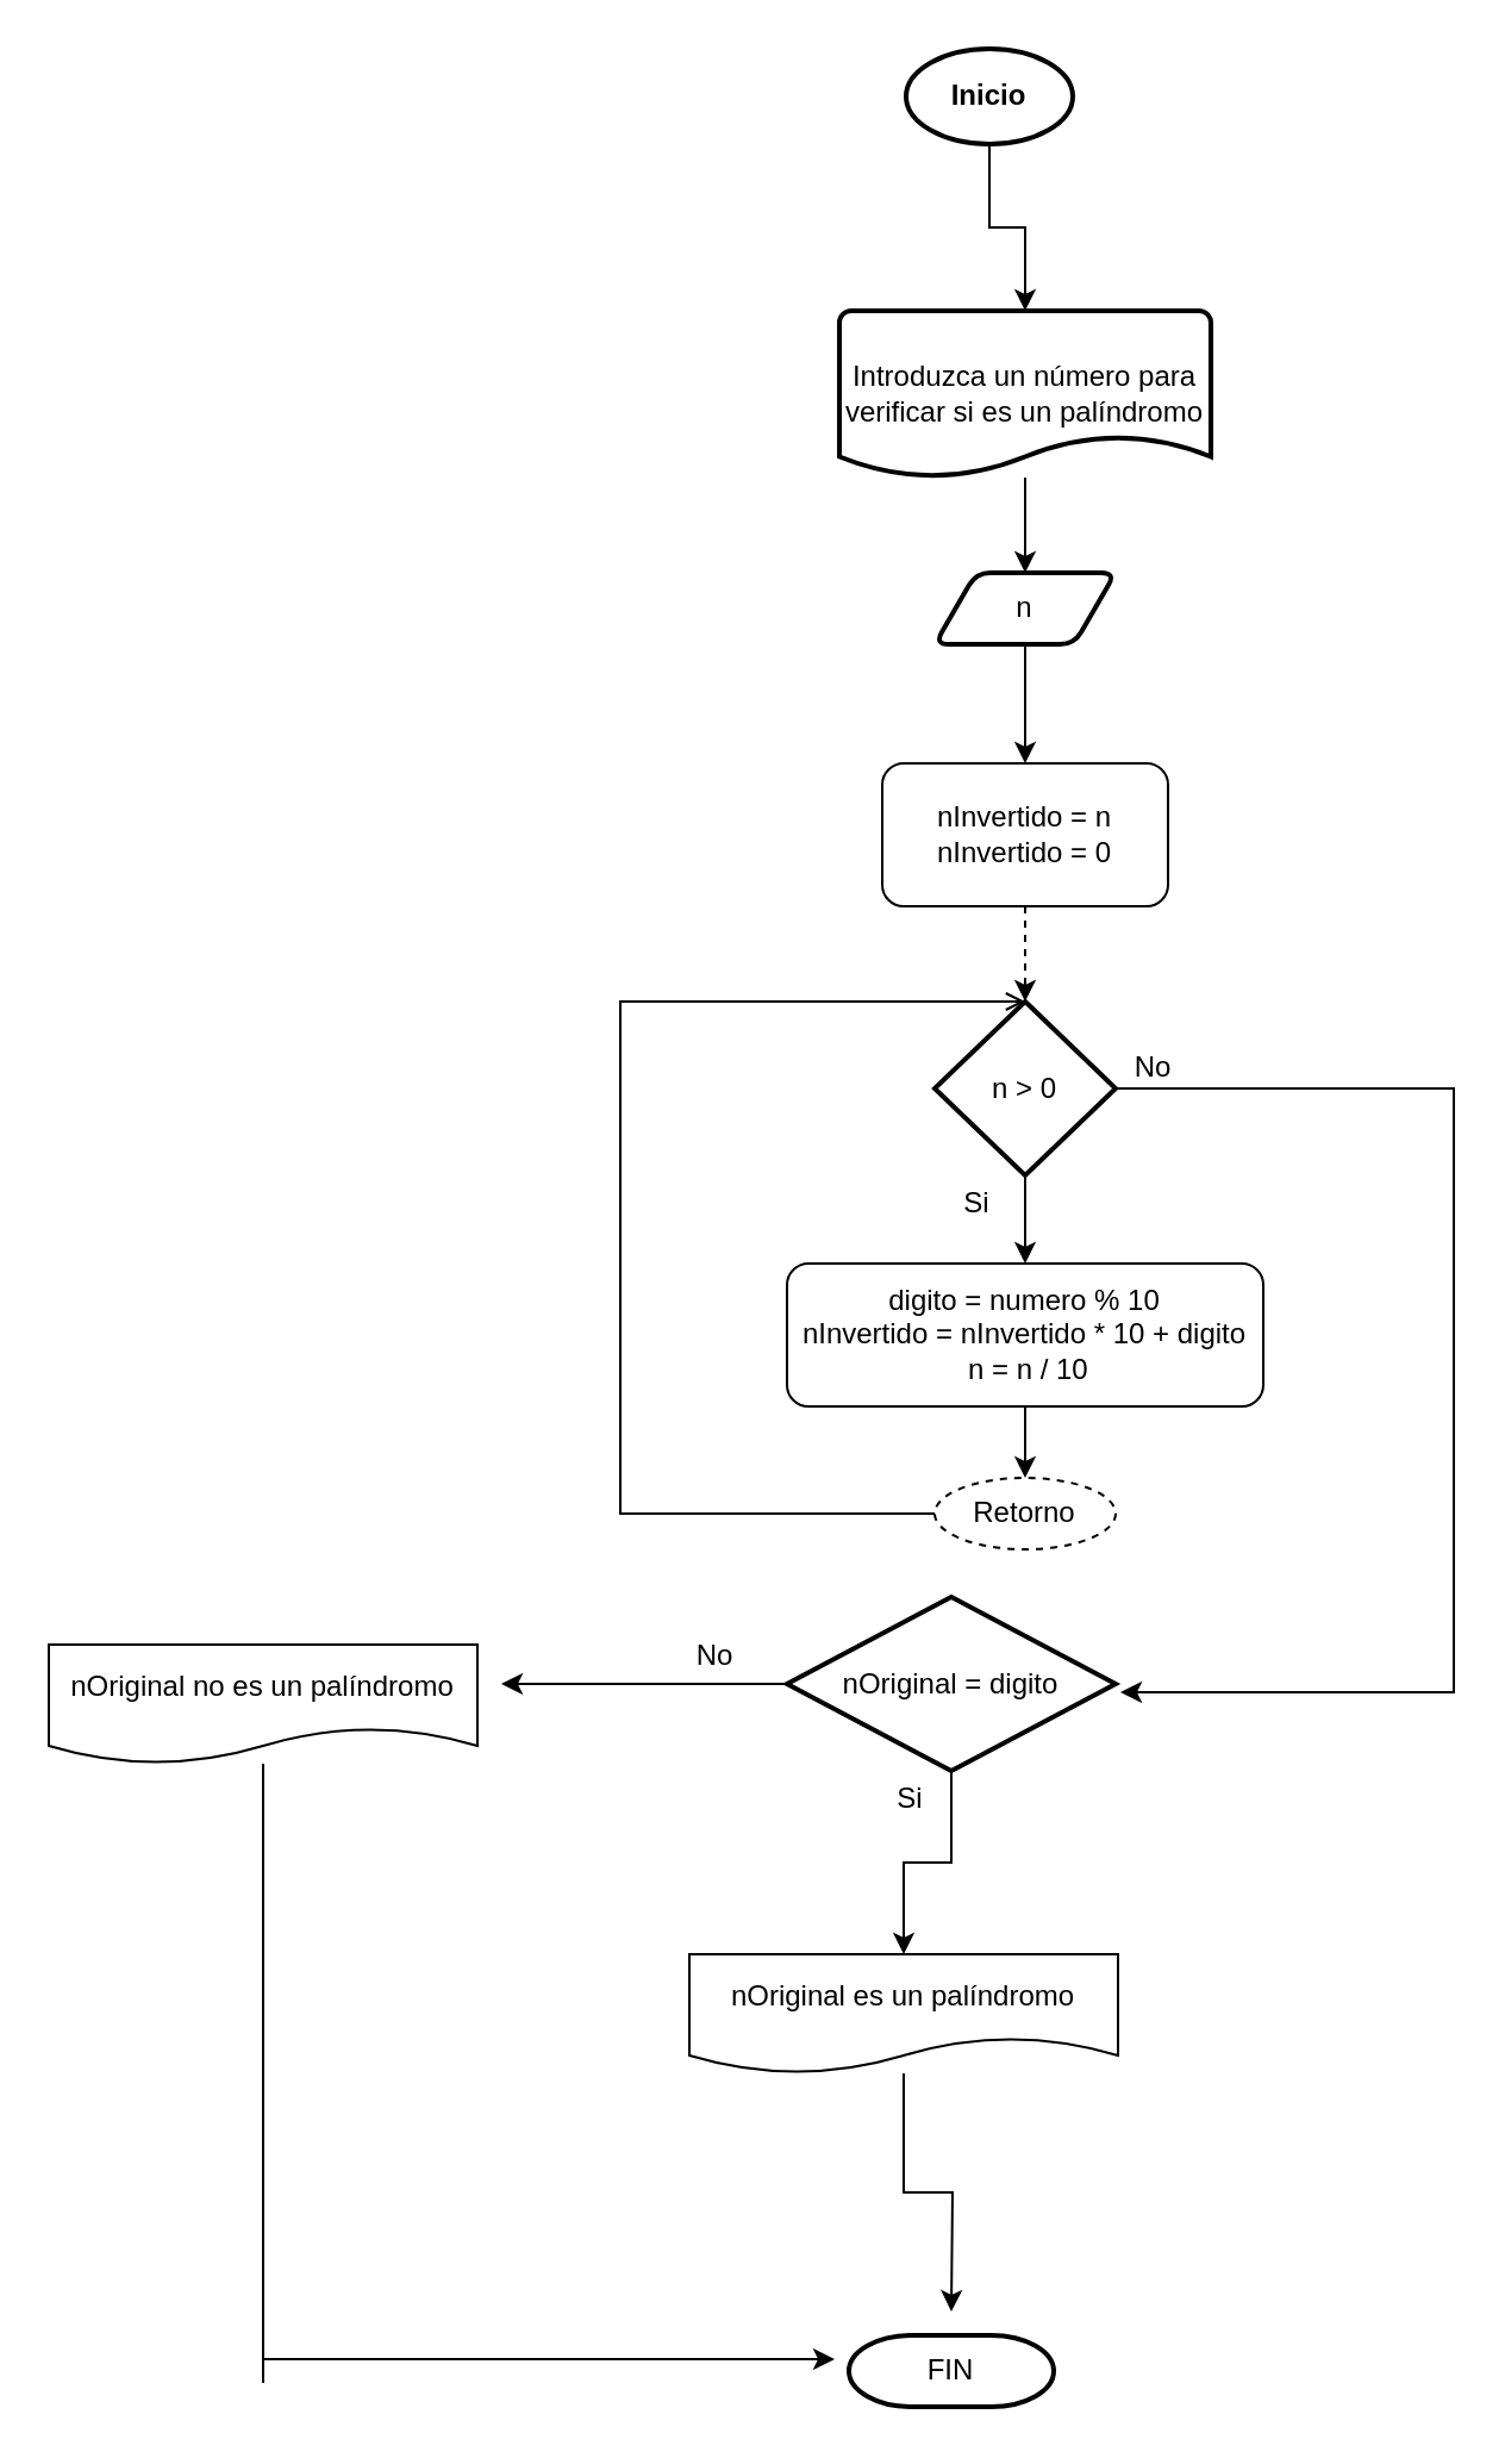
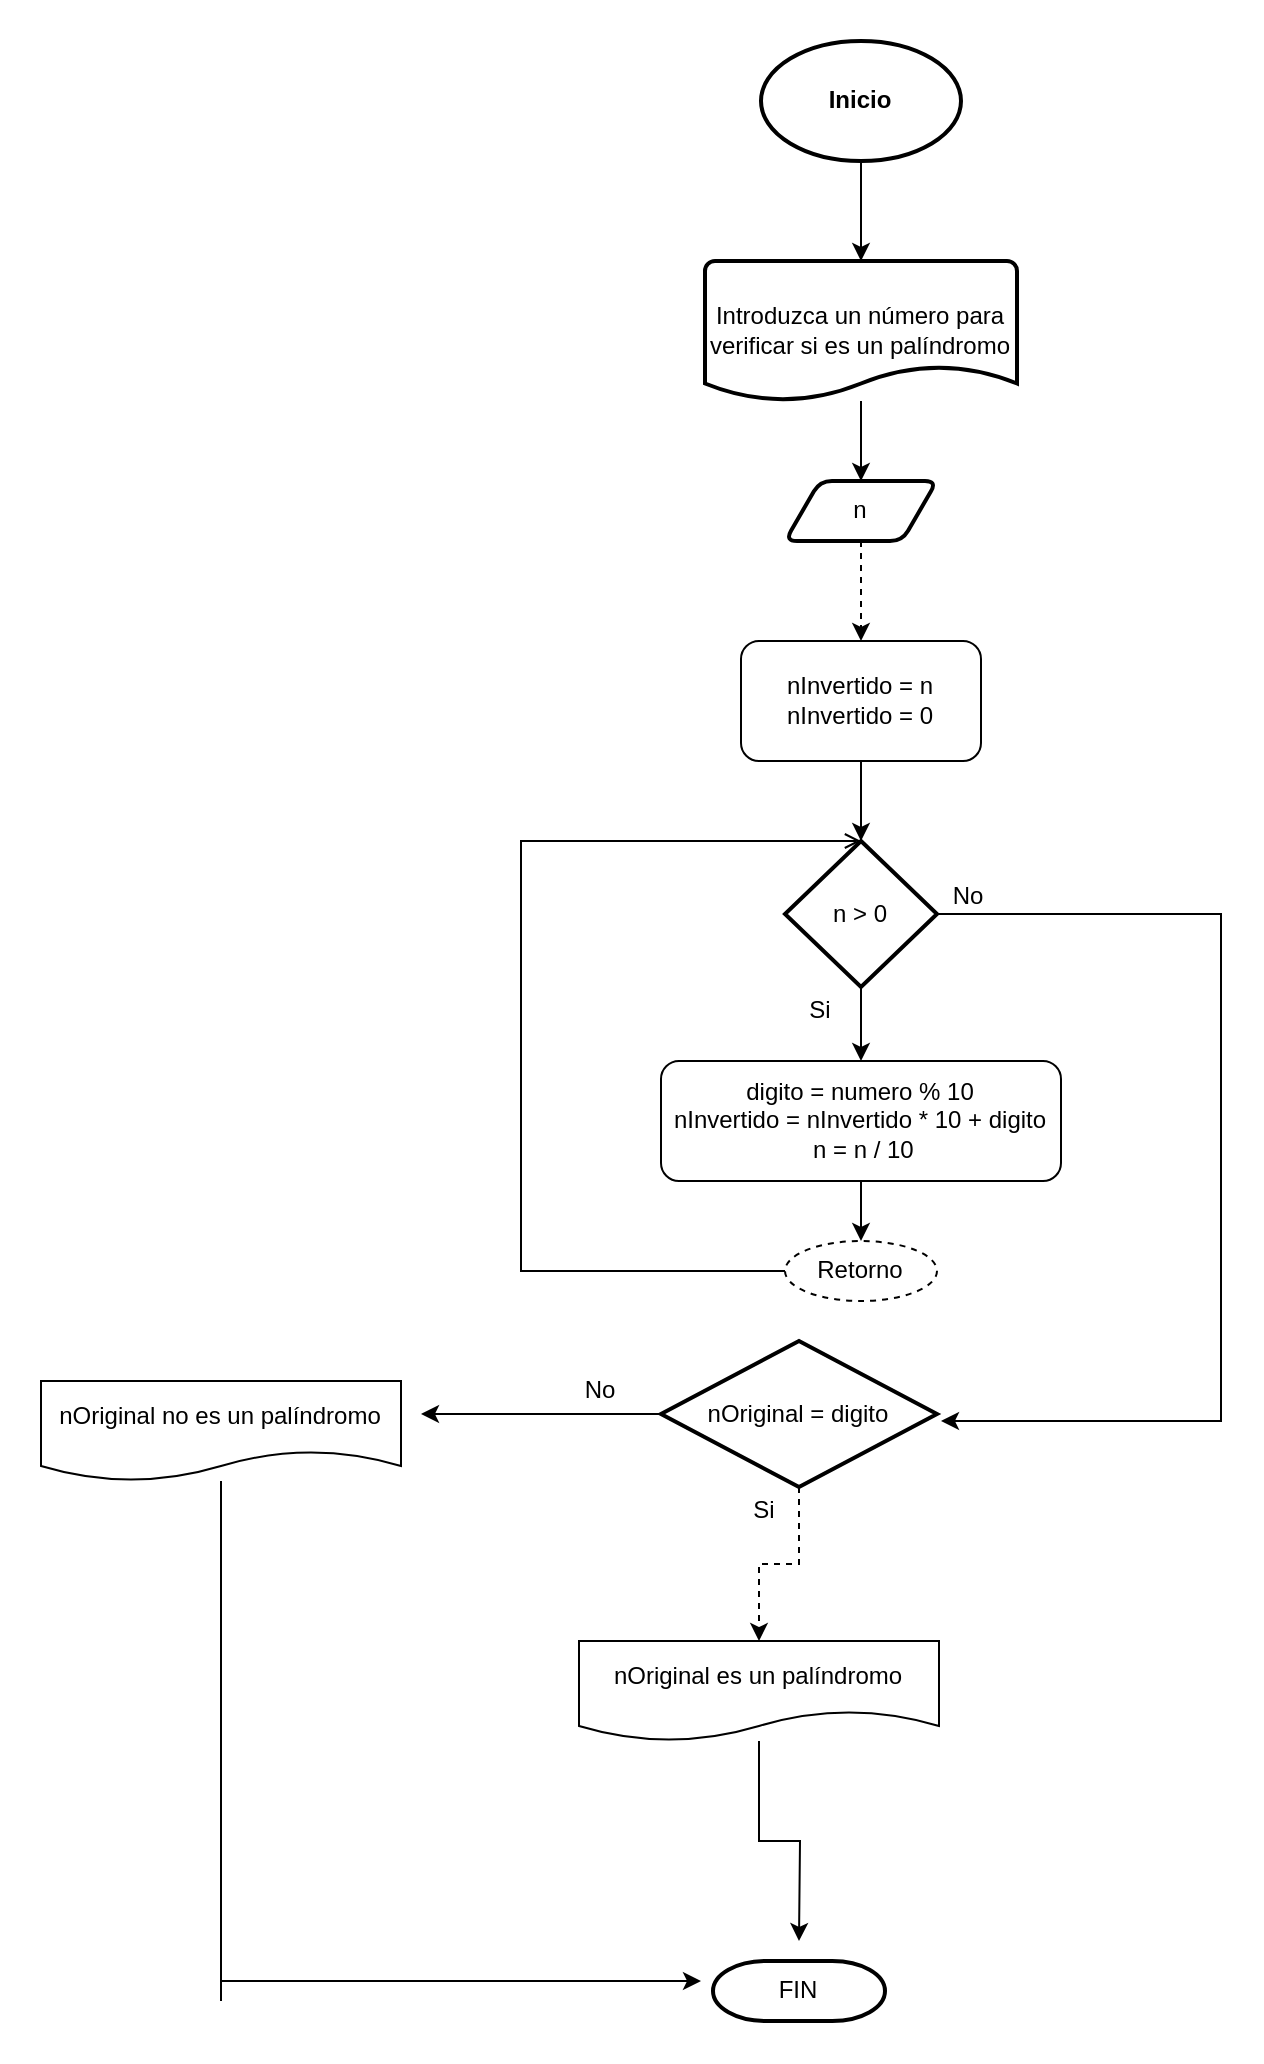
- <mxCell id="2" value="&lt;b&gt;Inicio&lt;/b&gt;" style="strokeWidth=2;html=1;shape=mxgraph.flowchart.start_1;whiteSpace=wrap;" vertex="1" parent="1"><mxGeometry x="380" y="20" width="70" height="40" as="geometry" /></mxCell>
+ <mxCell id="2" value="&lt;b&gt;Inicio&lt;/b&gt;" style="strokeWidth=2;html=1;shape=mxgraph.flowchart.start_1;whiteSpace=wrap;" vertex="1" parent="1"><mxGeometry x="380" y="20" width="100" height="60" as="geometry" /></mxCell>
- <mxCell id="5" style="edgeStyle=orthogonalEdgeStyle;rounded=0;orthogonalLoop=1;jettySize=auto;html=1;entryX=0.5;entryY=0;entryDx=0;entryDy=0;" edge="1" parent="1" source="6" target="10"><mxGeometry relative="1" as="geometry" /></mxCell>
+ <mxCell id="5" style="edgeStyle=orthogonalEdgeStyle;rounded=0;orthogonalLoop=1;jettySize=auto;html=1;entryX=0.5;entryY=0;entryDx=0;entryDy=0;dashed=1;" edge="1" parent="1" source="6" target="10"><mxGeometry relative="1" as="geometry" /></mxCell>
- <mxCell id="15" style="edgeStyle=orthogonalEdgeStyle;rounded=0;orthogonalLoop=1;jettySize=auto;html=1;entryX=0.5;entryY=0;entryDx=0;entryDy=0;entryPerimeter=0;dashed=1;" edge="1" parent="1" source="10" target="9"><mxGeometry relative="1" as="geometry" /></mxCell>
+ <mxCell id="15" style="edgeStyle=orthogonalEdgeStyle;rounded=0;orthogonalLoop=1;jettySize=auto;html=1;entryX=0.5;entryY=0;entryDx=0;entryDy=0;entryPerimeter=0;" edge="1" parent="1" source="10" target="9"><mxGeometry relative="1" as="geometry" /></mxCell>
- <mxCell id="19" style="edgeStyle=orthogonalEdgeStyle;rounded=0;orthogonalLoop=1;jettySize=auto;html=1;entryX=0.5;entryY=0;entryDx=0;entryDy=0;" edge="1" parent="1" source="20" target="25"><mxGeometry relative="1" as="geometry" /></mxCell>
+ <mxCell id="19" style="edgeStyle=orthogonalEdgeStyle;rounded=0;orthogonalLoop=1;jettySize=auto;html=1;entryX=0.5;entryY=0;entryDx=0;entryDy=0;dashed=1;" edge="1" parent="1" source="20" target="25"><mxGeometry relative="1" as="geometry" /></mxCell>
